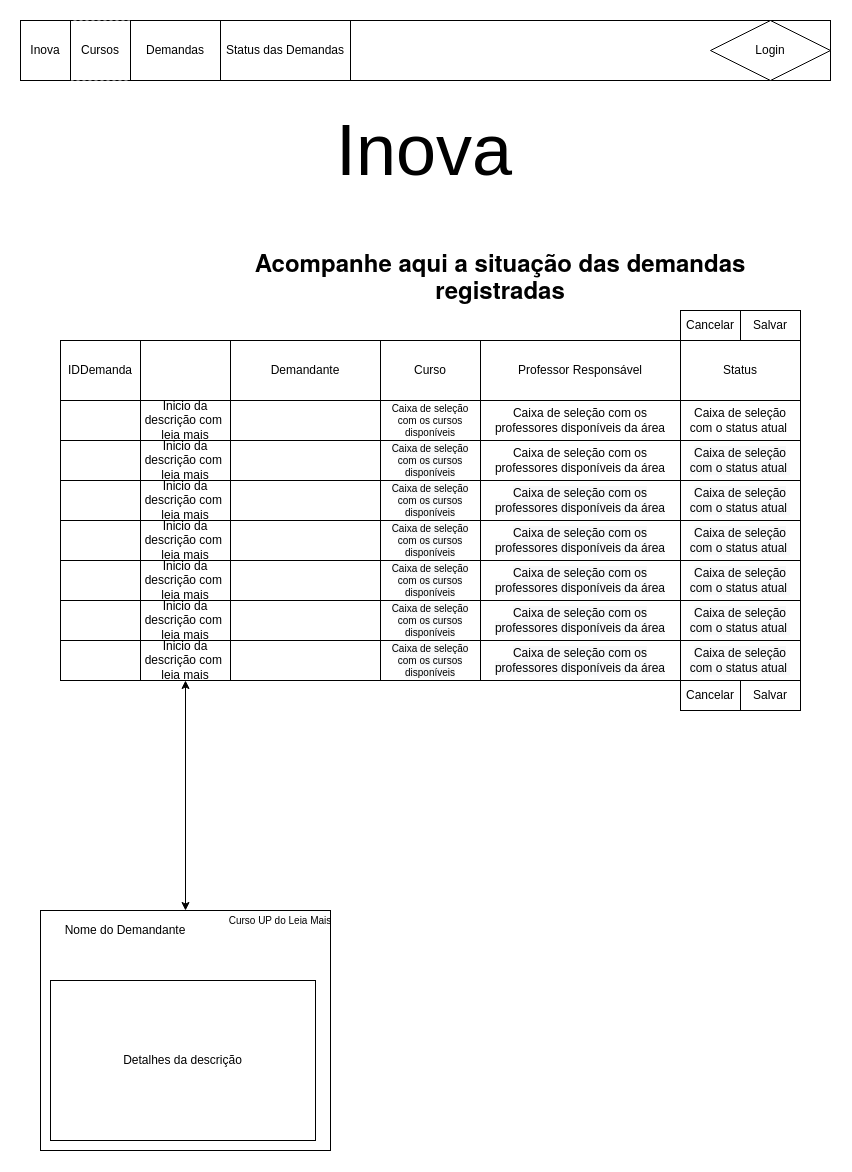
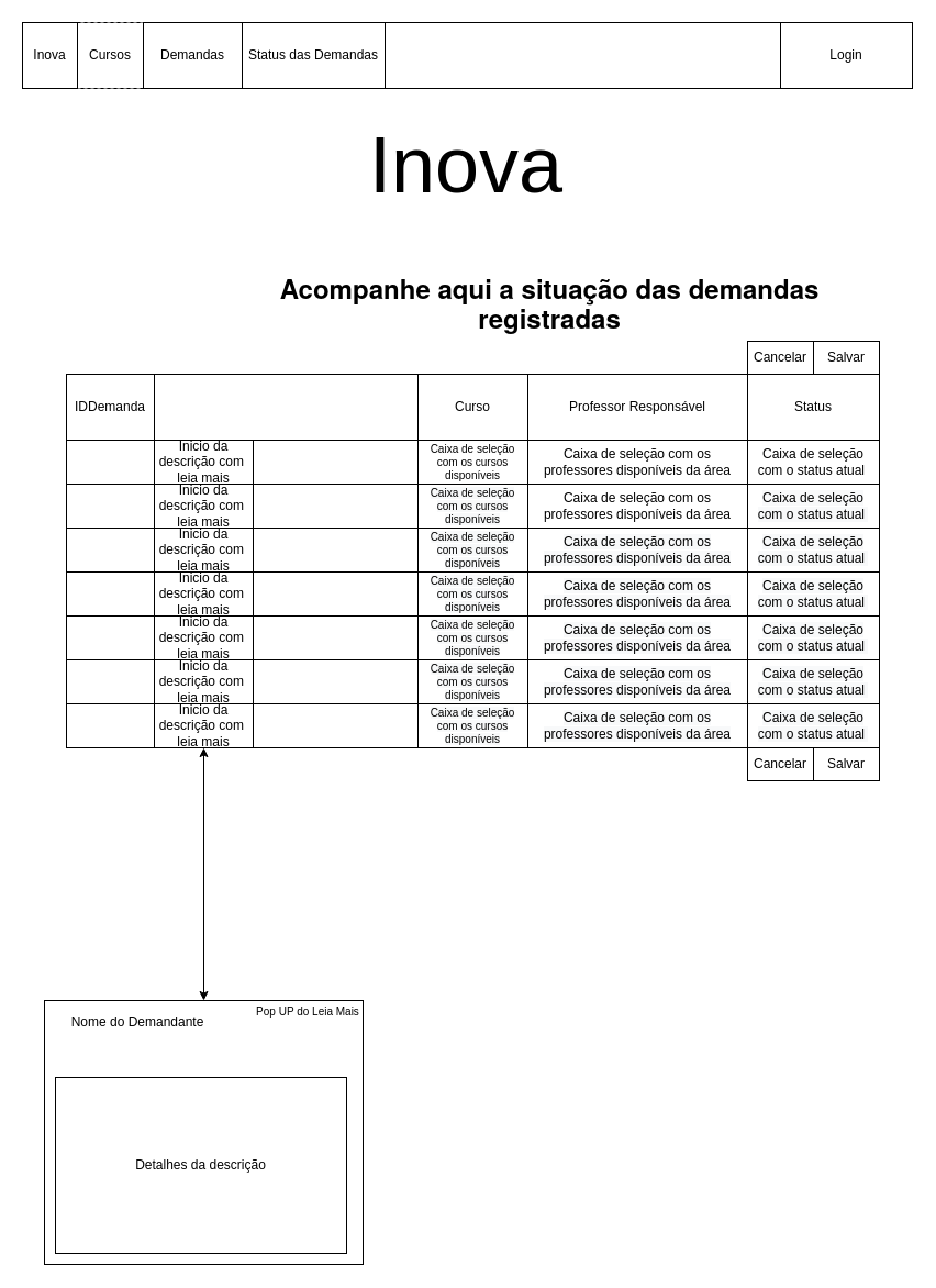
- <mxCell id="7" value="Login" style="rhombus;whiteSpace=wrap;html=1;" vertex="1" parent="1"><mxGeometry x="710" y="20" width="120" height="60" as="geometry" /></mxCell>
+ <mxCell id="7" value="Login" style="rounded=0;whiteSpace=wrap;html=1;" vertex="1" parent="1"><mxGeometry x="710" y="20" width="120" height="60" as="geometry" /></mxCell>
- <mxCell id="12" value="Demandante" style="rounded=0;whiteSpace=wrap;html=1;labelBackgroundColor=none;fontColor=#000000;" vertex="1" parent="1"><mxGeometry x="230" y="340" width="150" height="60" as="geometry" /></mxCell>
- <mxCell id="71" value="Curso UP do Leia Mais" style="text;html=1;strokeColor=none;fillColor=none;align=center;verticalAlign=middle;whiteSpace=wrap;rounded=0;fontSize=10;" vertex="1" parent="1"><mxGeometry x="210" y="910" width="140" height="20" as="geometry" /></mxCell>
+ <mxCell id="71" value="Pop UP do Leia Mais" style="text;html=1;strokeColor=none;fillColor=none;align=center;verticalAlign=middle;whiteSpace=wrap;rounded=0;fontSize=10;" vertex="1" parent="1"><mxGeometry x="210" y="910" width="140" height="20" as="geometry" /></mxCell>
